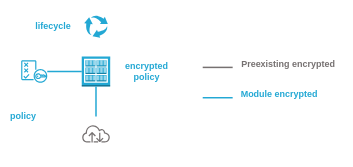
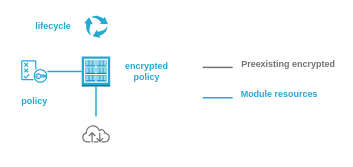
- <mxCell id="5" value="&lt;font style=&quot;font-size: 12px&quot;&gt;Module encrypted&lt;/font&gt;" style="text;html=1;resizable=0;autosize=1;align=center;verticalAlign=middle;points=[];fillColor=none;strokeColor=none;rounded=0;fontSize=12;fontColor=#23A8D4;fontStyle=1" parent="1" vertex="1"><mxGeometry x="317" y="116" width="110" height="20" as="geometry" /></mxCell>
+ <mxCell id="5" value="&lt;font style=&quot;font-size: 12px&quot;&gt;Module resources&lt;/font&gt;" style="text;html=1;resizable=0;autosize=1;align=center;verticalAlign=middle;points=[];fillColor=none;strokeColor=none;rounded=0;fontSize=12;fontColor=#23A8D4;fontStyle=1" parent="1" vertex="1"><mxGeometry x="317" y="116" width="110" height="20" as="geometry" /></mxCell>
- <mxCell id="9" value="policy" style="text;html=1;resizable=0;autosize=1;align=center;verticalAlign=middle;points=[];strokeColor=none;rounded=0;fontColor=#23A8D4;fontStyle=1" vertex="1" parent="1"><mxGeometry x="5" y="145" width="50" height="20" as="geometry" /></mxCell>
+ <mxCell id="9" value="policy" style="text;html=1;resizable=0;autosize=1;align=center;verticalAlign=middle;points=[];strokeColor=none;rounded=0;fontColor=#23A8D4;fontStyle=1" vertex="1" parent="1"><mxGeometry x="20" y="125" width="50" height="20" as="geometry" /></mxCell>
